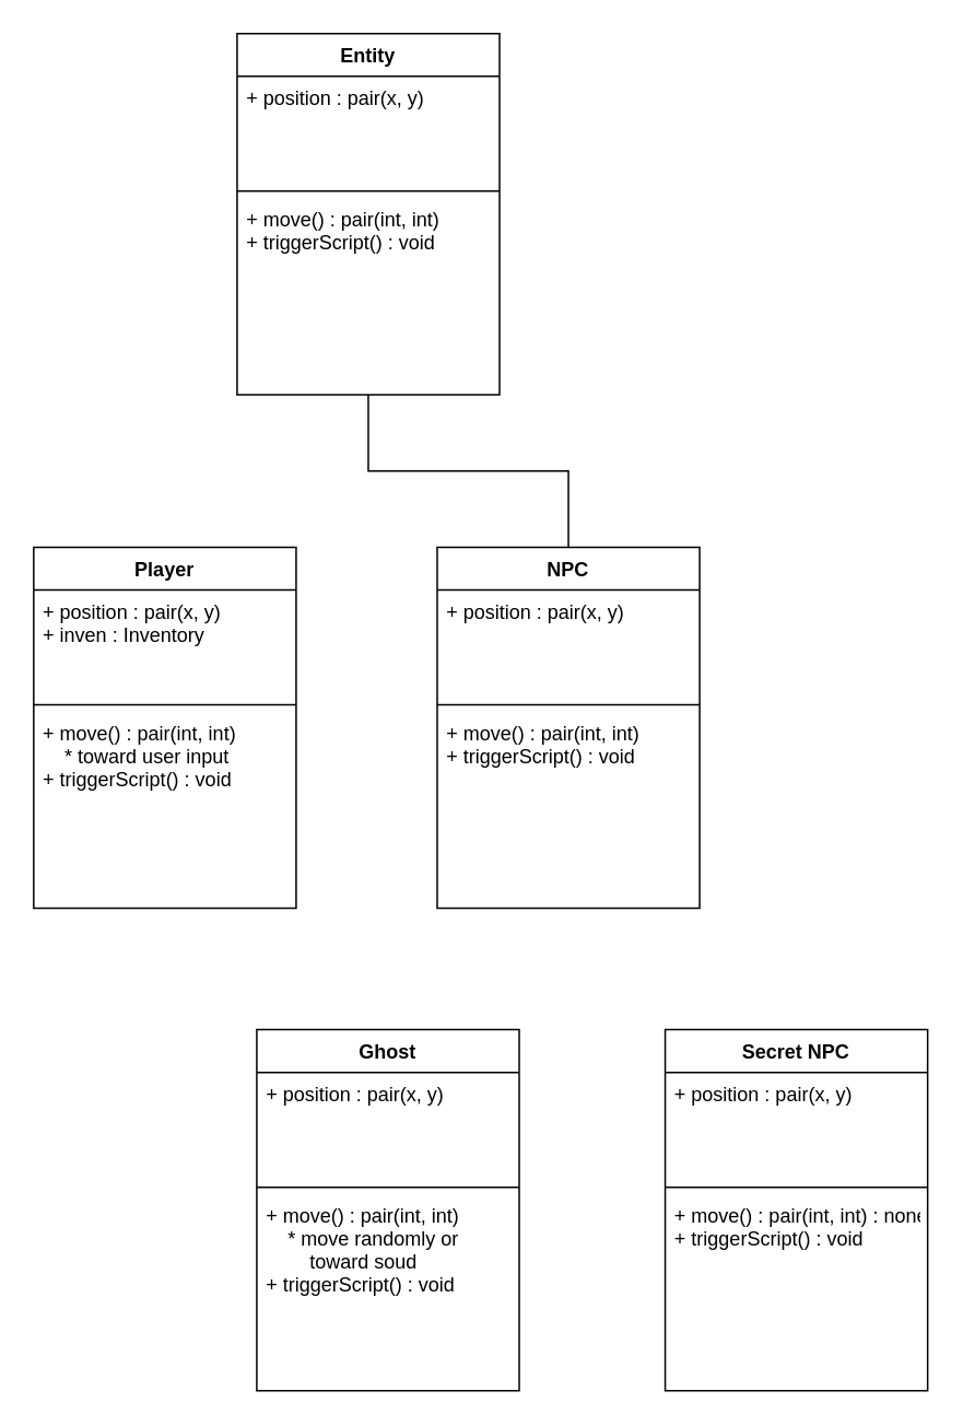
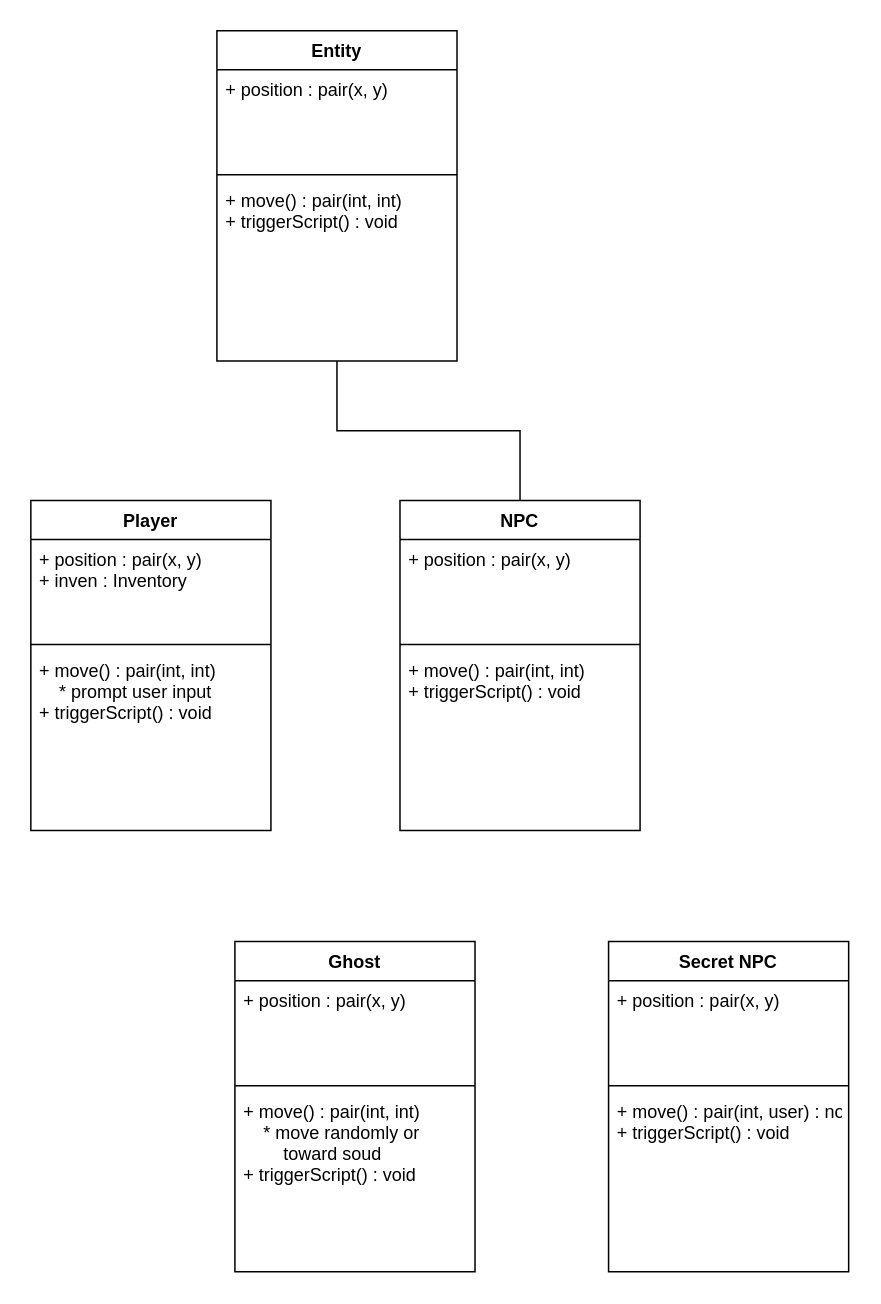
- <mxCell id="10" value="+ move() : pair(int, int)&#10;    * toward user input&#10;+ triggerScript() : void" style="text;strokeColor=none;fillColor=none;align=left;verticalAlign=top;spacingLeft=4;spacingRight=4;overflow=hidden;rotatable=0;points=[[0,0.5],[1,0.5]];portConstraint=eastwest;" parent="7" vertex="1"><mxGeometry y="100" width="160" height="120" as="geometry" /></mxCell>
+ <mxCell id="10" value="+ move() : pair(int, int)&#10;    * prompt user input&#10;+ triggerScript() : void" style="text;strokeColor=none;fillColor=none;align=left;verticalAlign=top;spacingLeft=4;spacingRight=4;overflow=hidden;rotatable=0;points=[[0,0.5],[1,0.5]];portConstraint=eastwest;" parent="7" vertex="1"><mxGeometry y="100" width="160" height="120" as="geometry" /></mxCell>
- <mxCell id="22" value="+ move() : pair(int, int) : none&lt;br&gt;+ triggerScript() : void" style="text;strokeColor=none;fillColor=none;align=left;verticalAlign=top;spacingLeft=4;spacingRight=4;overflow=hidden;rotatable=0;points=[[0,0.5],[1,0.5]];portConstraint=eastwest;html=1;" parent="19" vertex="1"><mxGeometry y="100" width="160" height="120" as="geometry" /></mxCell>
+ <mxCell id="22" value="+ move() : pair(int, user) : none&lt;br&gt;+ triggerScript() : void" style="text;strokeColor=none;fillColor=none;align=left;verticalAlign=top;spacingLeft=4;spacingRight=4;overflow=hidden;rotatable=0;points=[[0,0.5],[1,0.5]];portConstraint=eastwest;html=1;" parent="19" vertex="1"><mxGeometry y="100" width="160" height="120" as="geometry" /></mxCell>
